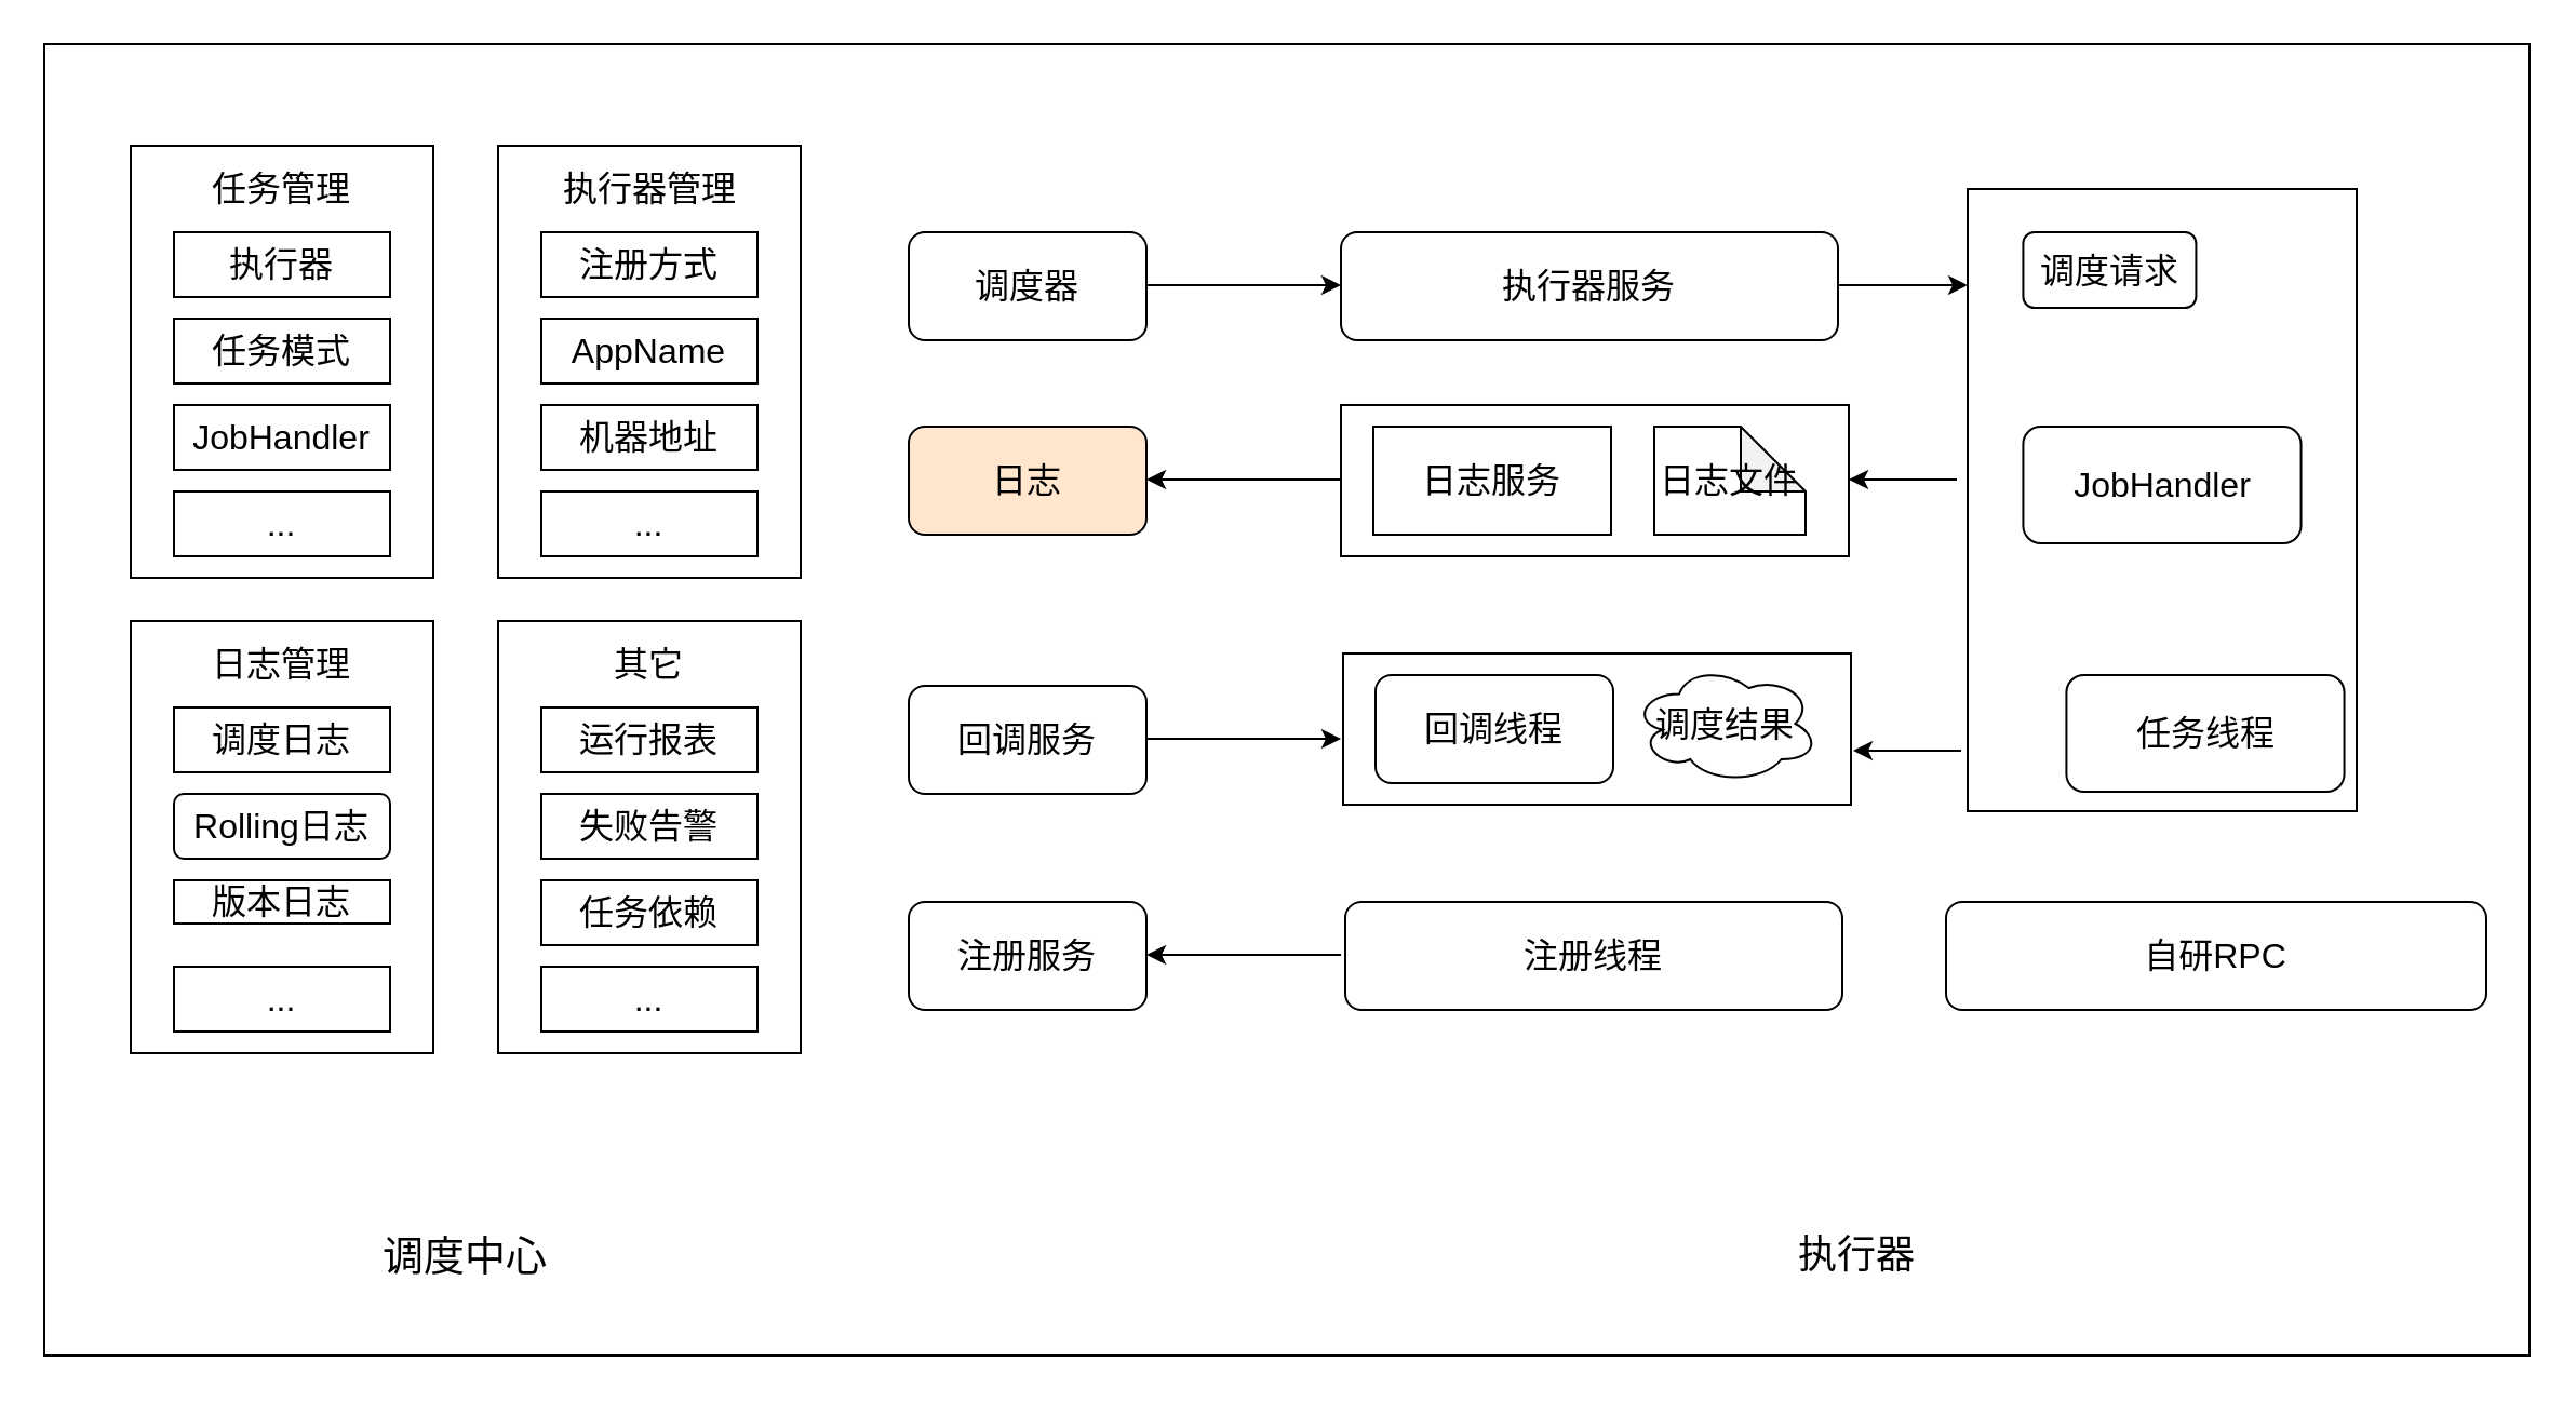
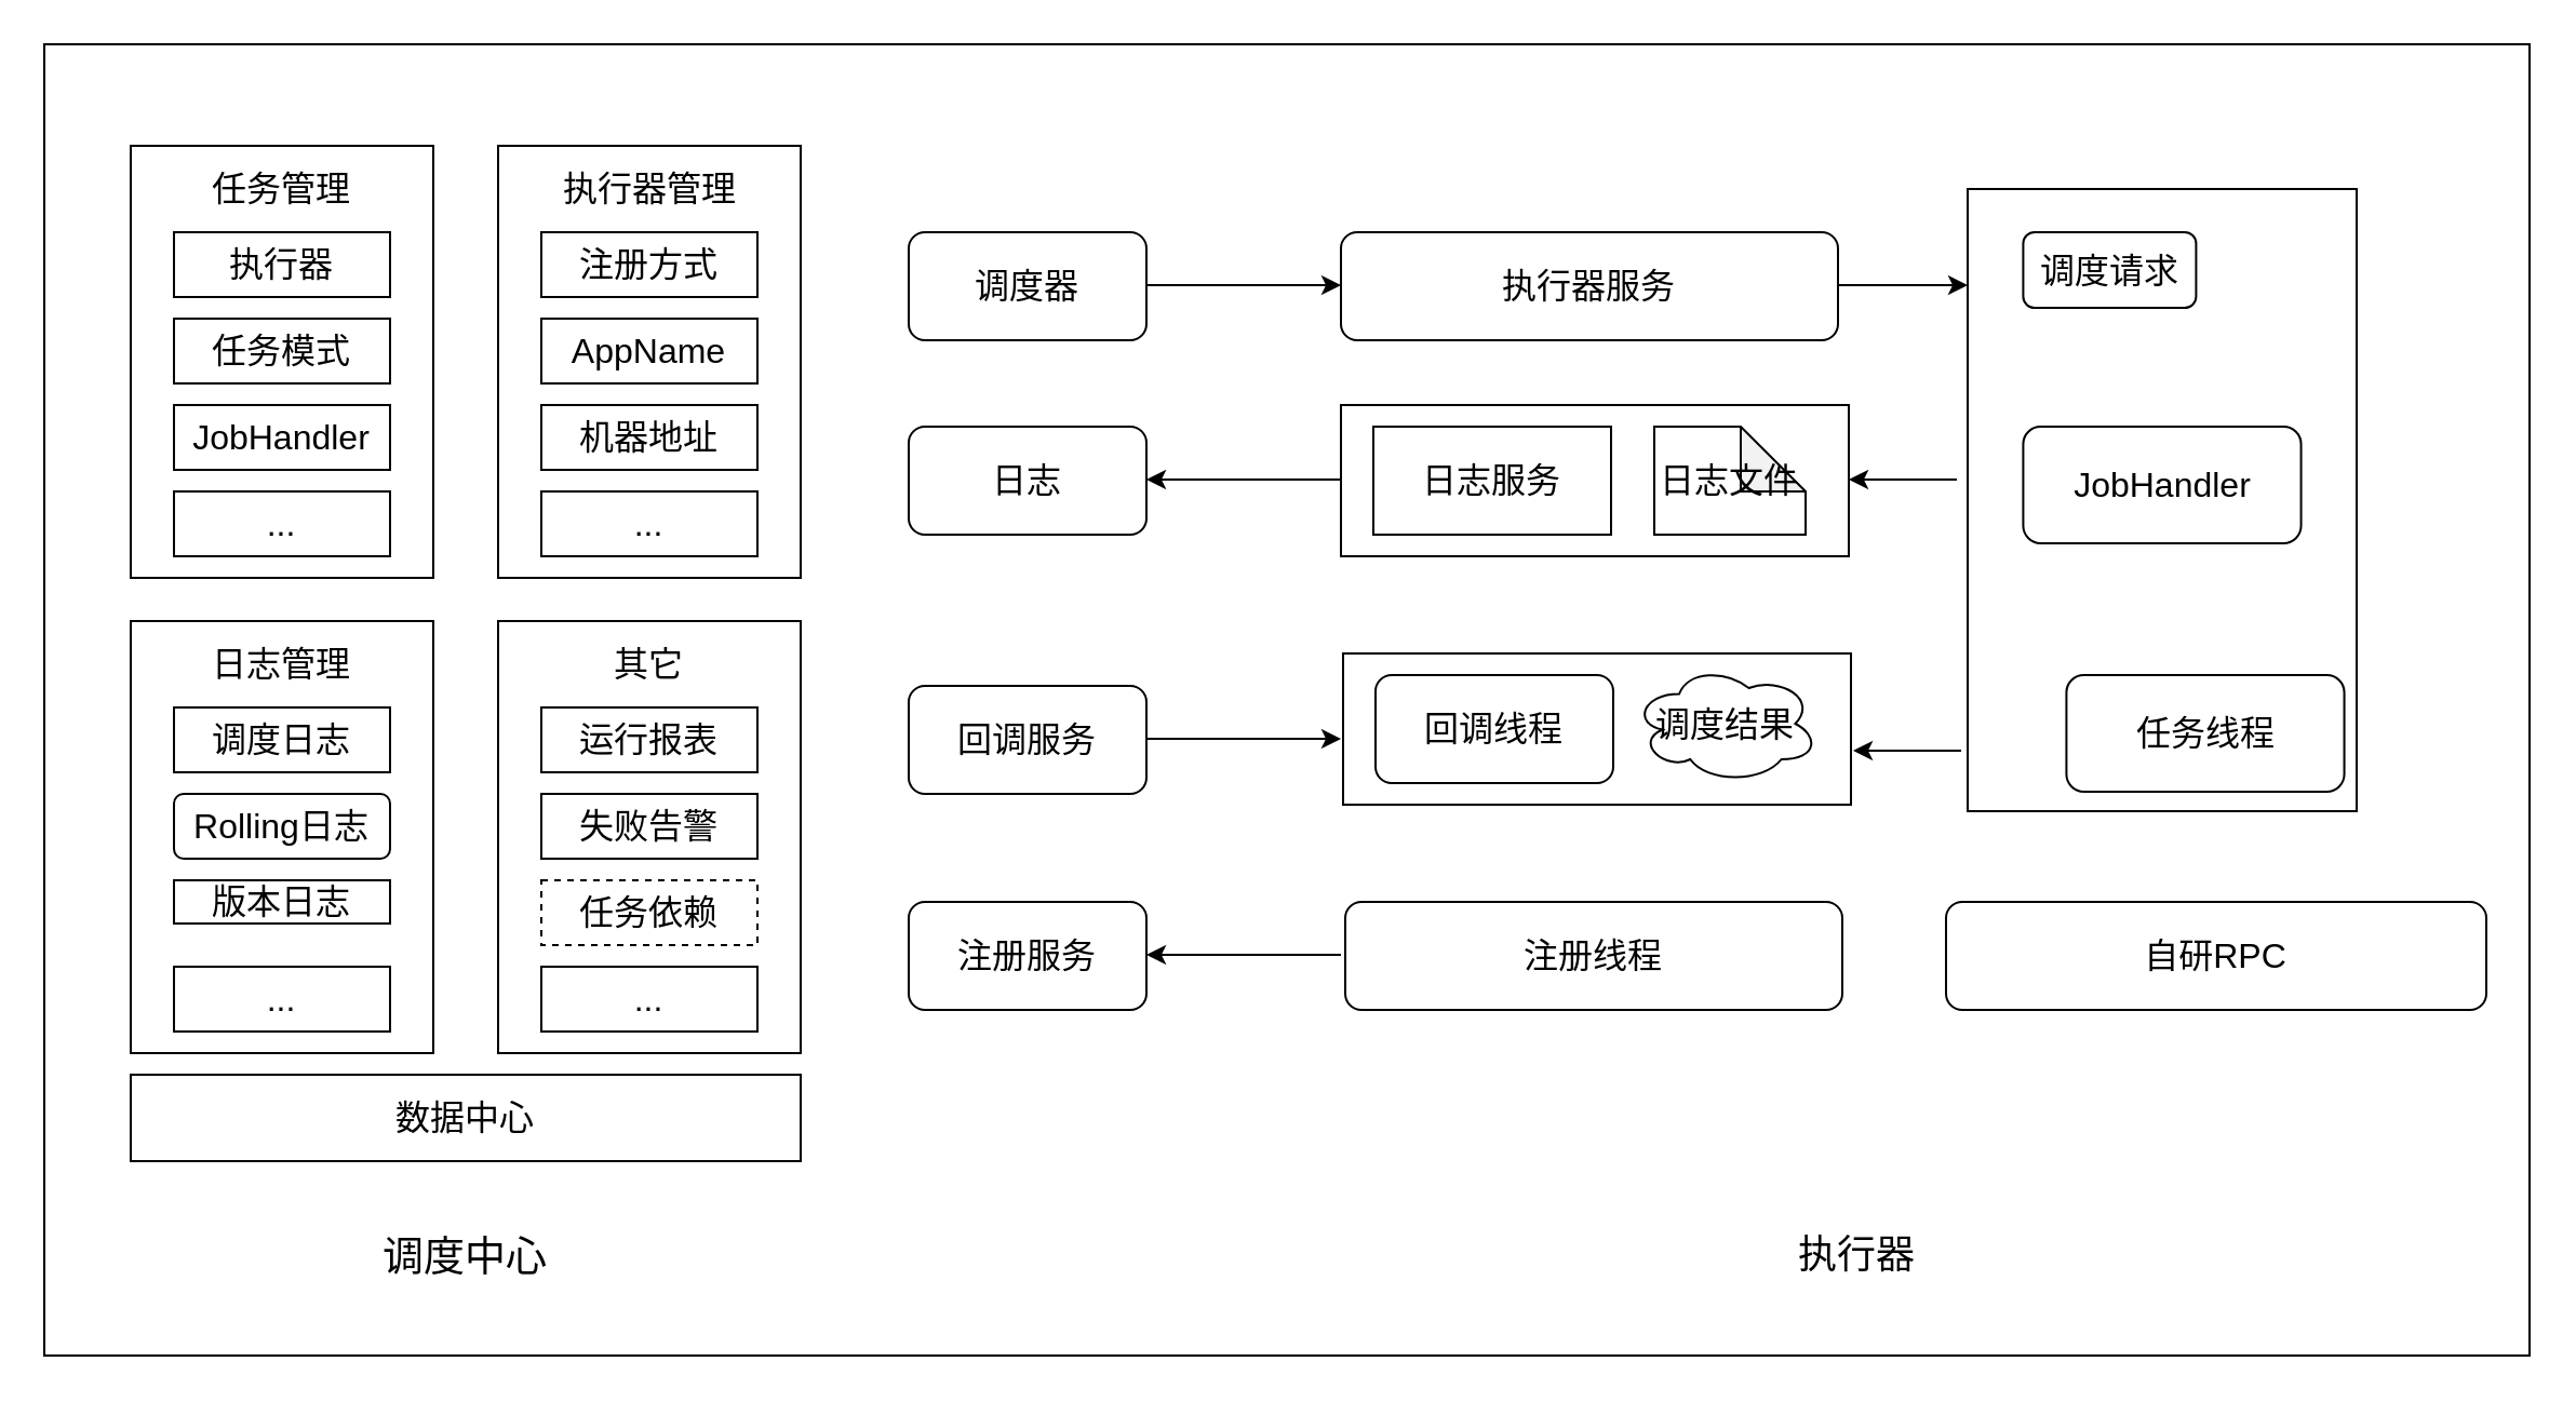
- <mxCell id="34" value="&lt;font size=&quot;3&quot;&gt;日志&lt;/font&gt;" style="rounded=1;whiteSpace=wrap;html=1;fillColor=#ffe6cc;" vertex="1" parent="1"><mxGeometry x="420" y="197" width="110" height="50" as="geometry" /></mxCell>
+ <mxCell id="34" value="&lt;font size=&quot;3&quot;&gt;日志&lt;/font&gt;" style="rounded=1;whiteSpace=wrap;html=1;" vertex="1" parent="1"><mxGeometry x="420" y="197" width="110" height="50" as="geometry" /></mxCell>
- <mxCell id="29" value="&lt;font size=&quot;3&quot;&gt;任务依赖&lt;/font&gt;" style="rounded=0;whiteSpace=wrap;html=1;" vertex="1" parent="25"><mxGeometry x="20" y="120" width="100" height="30" as="geometry" /></mxCell>
+ <mxCell id="29" value="&lt;font size=&quot;3&quot;&gt;任务依赖&lt;/font&gt;" style="rounded=0;whiteSpace=wrap;html=1;dashed=1;" vertex="1" parent="25"><mxGeometry x="20" y="120" width="100" height="30" as="geometry" /></mxCell>
+ <mxCell id="32" value="&lt;font style=&quot;font-size: 16px;&quot;&gt;数据中心&lt;/font&gt;" style="rounded=0;whiteSpace=wrap;html=1;" vertex="1" parent="1"><mxGeometry x="60" y="497" width="310" height="40" as="geometry" /></mxCell>
